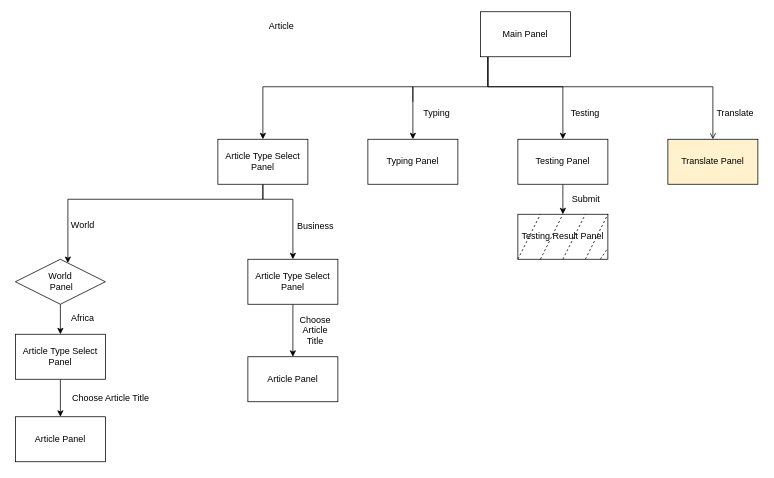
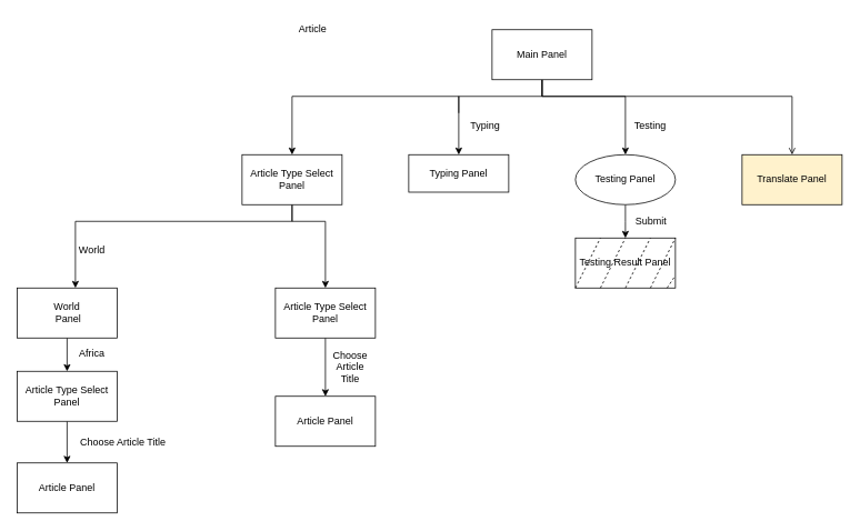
- <mxCell id="6" value="&lt;div&gt;Main Panel&lt;/div&gt;" style="rounded=0;whiteSpace=wrap;html=1;" vertex="1" parent="1"><mxGeometry x="640" y="15" width="120" height="60" as="geometry" /></mxCell>
+ <mxCell id="6" value="&lt;div&gt;Main Panel&lt;/div&gt;" style="rounded=0;whiteSpace=wrap;html=1;" vertex="1" parent="1"><mxGeometry x="590" y="35" width="120" height="60" as="geometry" /></mxCell>
- <mxCell id="32" value="Translate" style="text;html=1;strokeColor=none;fillColor=none;align=center;verticalAlign=middle;whiteSpace=wrap;rounded=0;" vertex="1" parent="1"><mxGeometry x="950" y="135" width="60" height="30" as="geometry" /></mxCell>
- <mxCell id="10" value="Typing Panel" style="rounded=0;whiteSpace=wrap;html=1;" vertex="1" parent="1"><mxGeometry x="490" y="185" width="120" height="60" as="geometry" /></mxCell>
+ <mxCell id="10" value="Typing Panel" style="rounded=0;whiteSpace=wrap;html=1;" vertex="1" parent="1"><mxGeometry x="490" y="185" width="120" height="45" as="geometry" /></mxCell>
- <mxCell id="12" value="Testing Panel" style="rounded=0;whiteSpace=wrap;html=1;" vertex="1" parent="1"><mxGeometry x="690" y="185" width="120" height="60" as="geometry" /></mxCell>
+ <mxCell id="12" value="Testing Panel" style="ellipse;whiteSpace=wrap;html=1;" vertex="1" parent="1"><mxGeometry x="690" y="185" width="120" height="60" as="geometry" /></mxCell>
- <mxCell id="27" value="Business" style="text;strokeColor=none;fillColor=none;align=left;verticalAlign=middle;spacingLeft=4;spacingRight=4;overflow=hidden;points=[[0,0.5],[1,0.5]];portConstraint=eastwest;rotatable=0;" vertex="1" parent="1"><mxGeometry x="390" y="285" width="80" height="30" as="geometry" /></mxCell>
- <mxCell id="15" value="&lt;div&gt;World&lt;/div&gt;&amp;nbsp;Panel" style="rhombus;whiteSpace=wrap;html=1;" vertex="1" parent="1"><mxGeometry x="20" y="345" width="120" height="60" as="geometry" /></mxCell>
+ <mxCell id="15" value="&lt;div&gt;World&lt;/div&gt;&amp;nbsp;Panel" style="rounded=0;whiteSpace=wrap;html=1;" vertex="1" parent="1"><mxGeometry x="20" y="345" width="120" height="60" as="geometry" /></mxCell>
